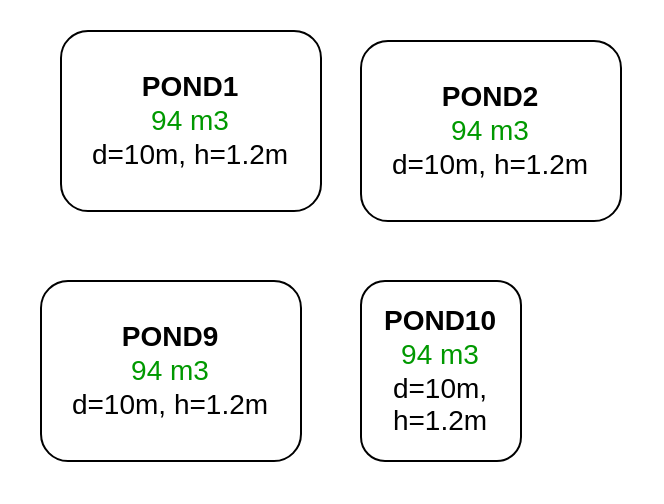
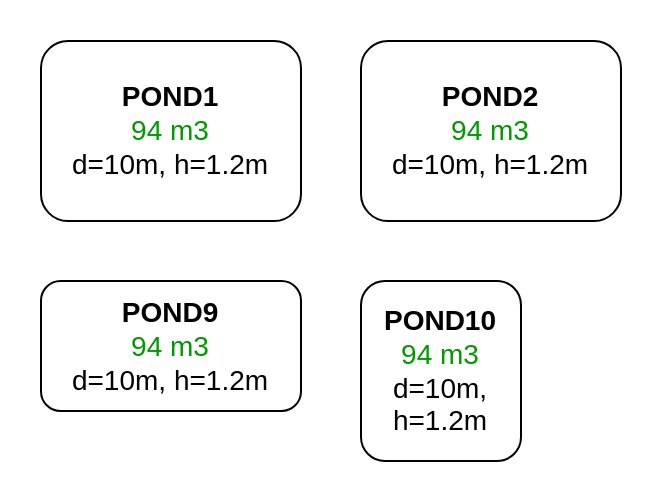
- <mxCell id="2" value="&lt;b&gt;&lt;font style=&quot;font-size: 14px;&quot;&gt;POND1&lt;/font&gt;&lt;/b&gt;&lt;div&gt;&lt;font style=&quot;color: rgb(0, 153, 0); font-size: 14px;&quot;&gt;94 m3&lt;/font&gt;&lt;/div&gt;&lt;div&gt;&lt;font style=&quot;font-size: 14px;&quot;&gt;d=10m, h=1.2m&lt;/font&gt;&lt;/div&gt;" style="rounded=1;whiteSpace=wrap;html=1;" vertex="1" parent="1"><mxGeometry x="30" y="15" width="130" height="90" as="geometry" /></mxCell>
+ <mxCell id="2" value="&lt;b&gt;&lt;font style=&quot;font-size: 14px;&quot;&gt;POND1&lt;/font&gt;&lt;/b&gt;&lt;div&gt;&lt;font style=&quot;color: rgb(0, 153, 0); font-size: 14px;&quot;&gt;94 m3&lt;/font&gt;&lt;/div&gt;&lt;div&gt;&lt;font style=&quot;font-size: 14px;&quot;&gt;d=10m, h=1.2m&lt;/font&gt;&lt;/div&gt;" style="rounded=1;whiteSpace=wrap;html=1;" vertex="1" parent="1"><mxGeometry x="20" y="20" width="130" height="90" as="geometry" /></mxCell>
- <mxCell id="4" value="&lt;b&gt;&lt;font style=&quot;font-size: 14px;&quot;&gt;POND9&lt;/font&gt;&lt;/b&gt;&lt;div&gt;&lt;font style=&quot;color: rgb(0, 153, 0); font-size: 14px;&quot;&gt;94 m3&lt;/font&gt;&lt;/div&gt;&lt;div&gt;&lt;font style=&quot;font-size: 14px;&quot;&gt;d=10m, h=1.2m&lt;/font&gt;&lt;/div&gt;" style="rounded=1;whiteSpace=wrap;html=1;" vertex="1" parent="1"><mxGeometry x="20" y="140" width="130" height="90" as="geometry" /></mxCell>
+ <mxCell id="4" value="&lt;b&gt;&lt;font style=&quot;font-size: 14px;&quot;&gt;POND9&lt;/font&gt;&lt;/b&gt;&lt;div&gt;&lt;font style=&quot;color: rgb(0, 153, 0); font-size: 14px;&quot;&gt;94 m3&lt;/font&gt;&lt;/div&gt;&lt;div&gt;&lt;font style=&quot;font-size: 14px;&quot;&gt;d=10m, h=1.2m&lt;/font&gt;&lt;/div&gt;" style="rounded=1;whiteSpace=wrap;html=1;" vertex="1" parent="1"><mxGeometry x="20" y="140" width="130" height="65" as="geometry" /></mxCell>
